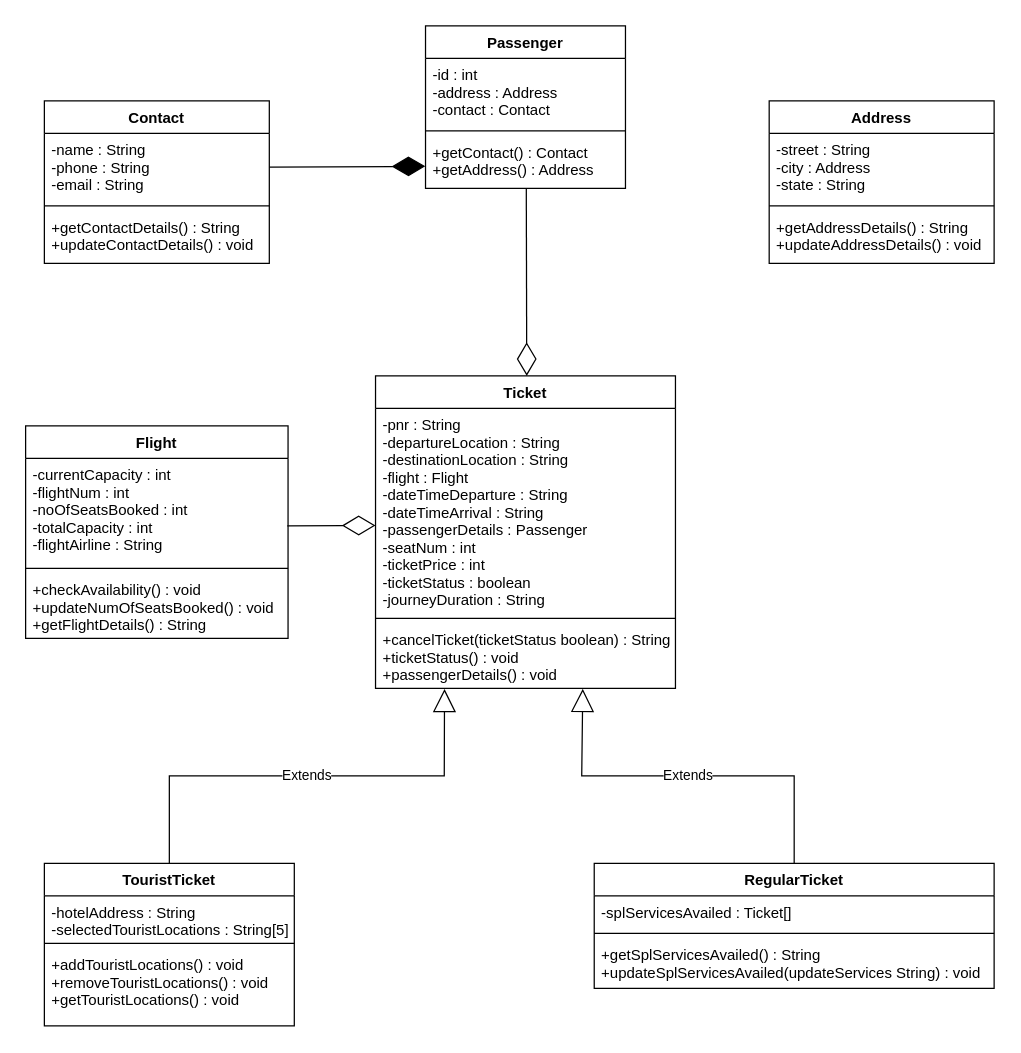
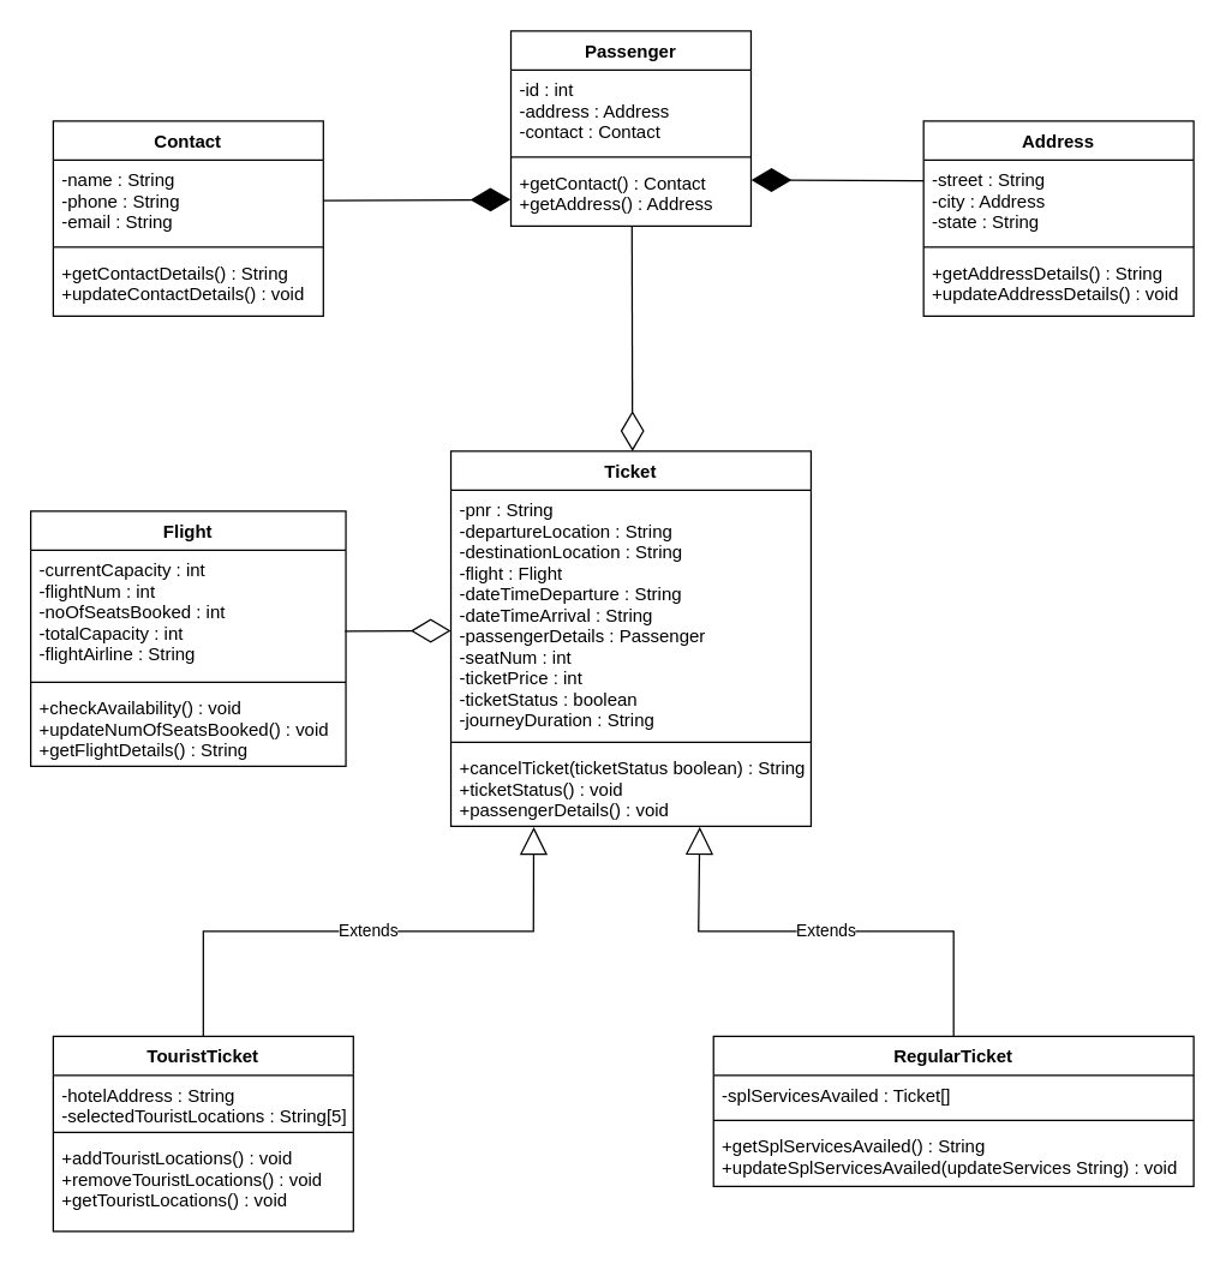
+ <mxCell id="35" value="" style="endArrow=diamondThin;endFill=1;endSize=24;html=1;rounded=0;entryX=1.001;entryY=0.266;entryDx=0;entryDy=0;entryPerimeter=0;exitX=0;exitY=0.255;exitDx=0;exitDy=0;exitPerimeter=0;" edge="1" parent="1" source="11" target="5"><mxGeometry width="160" relative="1" as="geometry"><mxPoint x="555" y="90" as="sourcePoint" /><mxPoint x="625" y="110" as="targetPoint" /></mxGeometry></mxCell>
